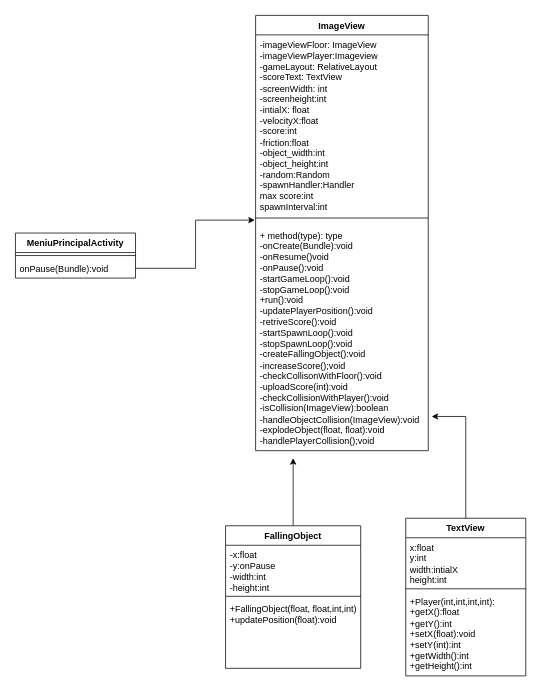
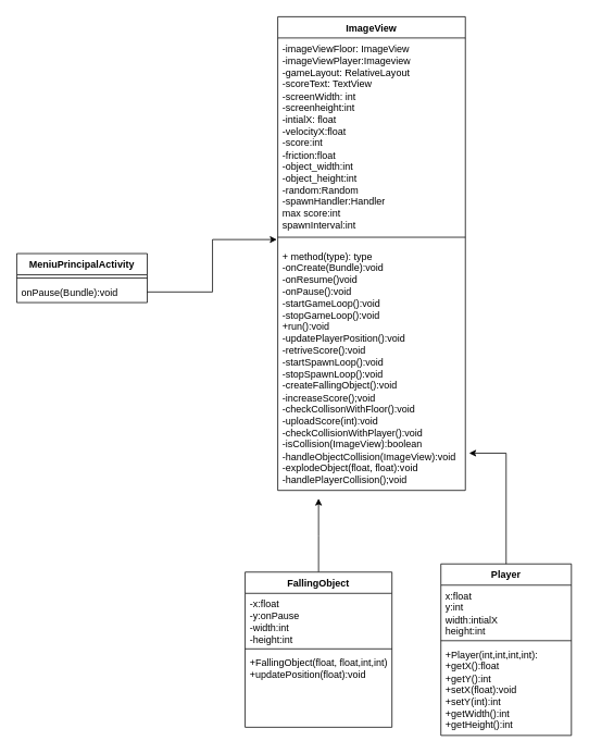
- <mxCell id="6" value="TextView" style="swimlane;fontStyle=1;align=center;verticalAlign=top;childLayout=stackLayout;horizontal=1;startSize=26;horizontalStack=0;resizeParent=1;resizeParentMax=0;resizeLast=0;collapsible=1;marginBottom=0;whiteSpace=wrap;html=1;" vertex="1" parent="1"><mxGeometry x="540" y="690" width="160" height="210" as="geometry" /></mxCell>
+ <mxCell id="6" value="Player" style="swimlane;fontStyle=1;align=center;verticalAlign=top;childLayout=stackLayout;horizontal=1;startSize=26;horizontalStack=0;resizeParent=1;resizeParentMax=0;resizeLast=0;collapsible=1;marginBottom=0;whiteSpace=wrap;html=1;" vertex="1" parent="1"><mxGeometry x="540" y="690" width="160" height="210" as="geometry" /></mxCell>
